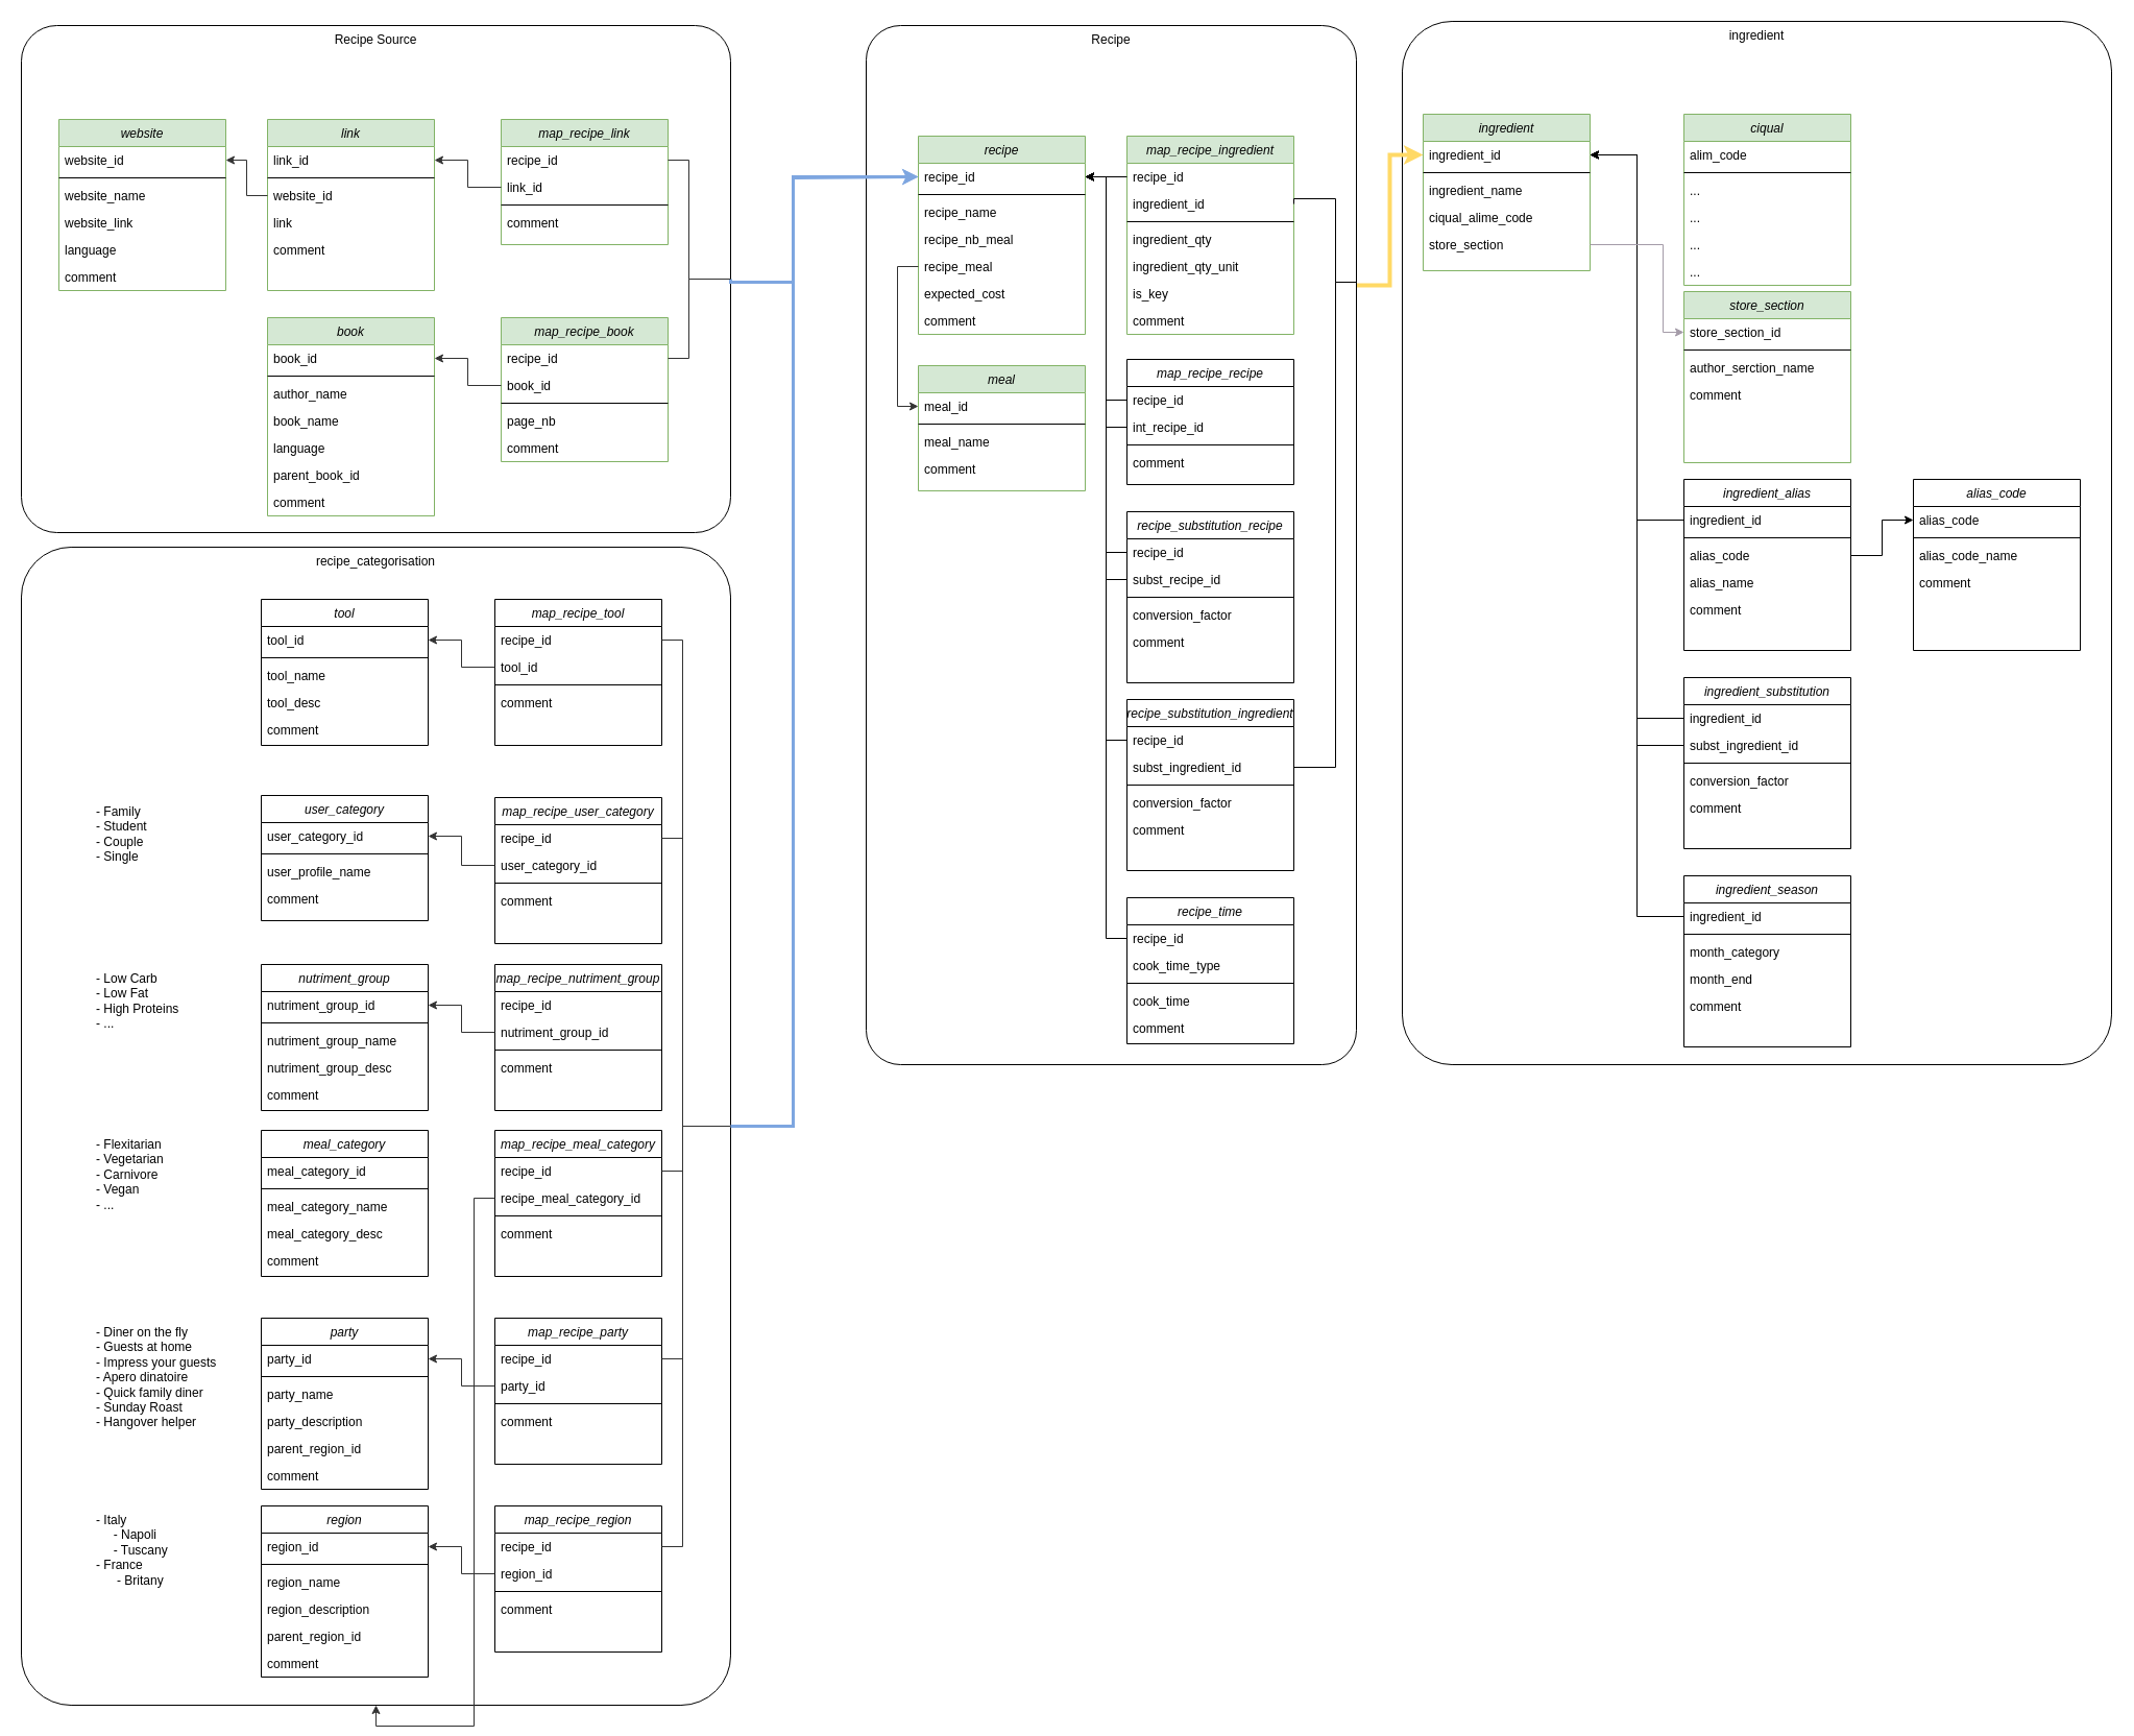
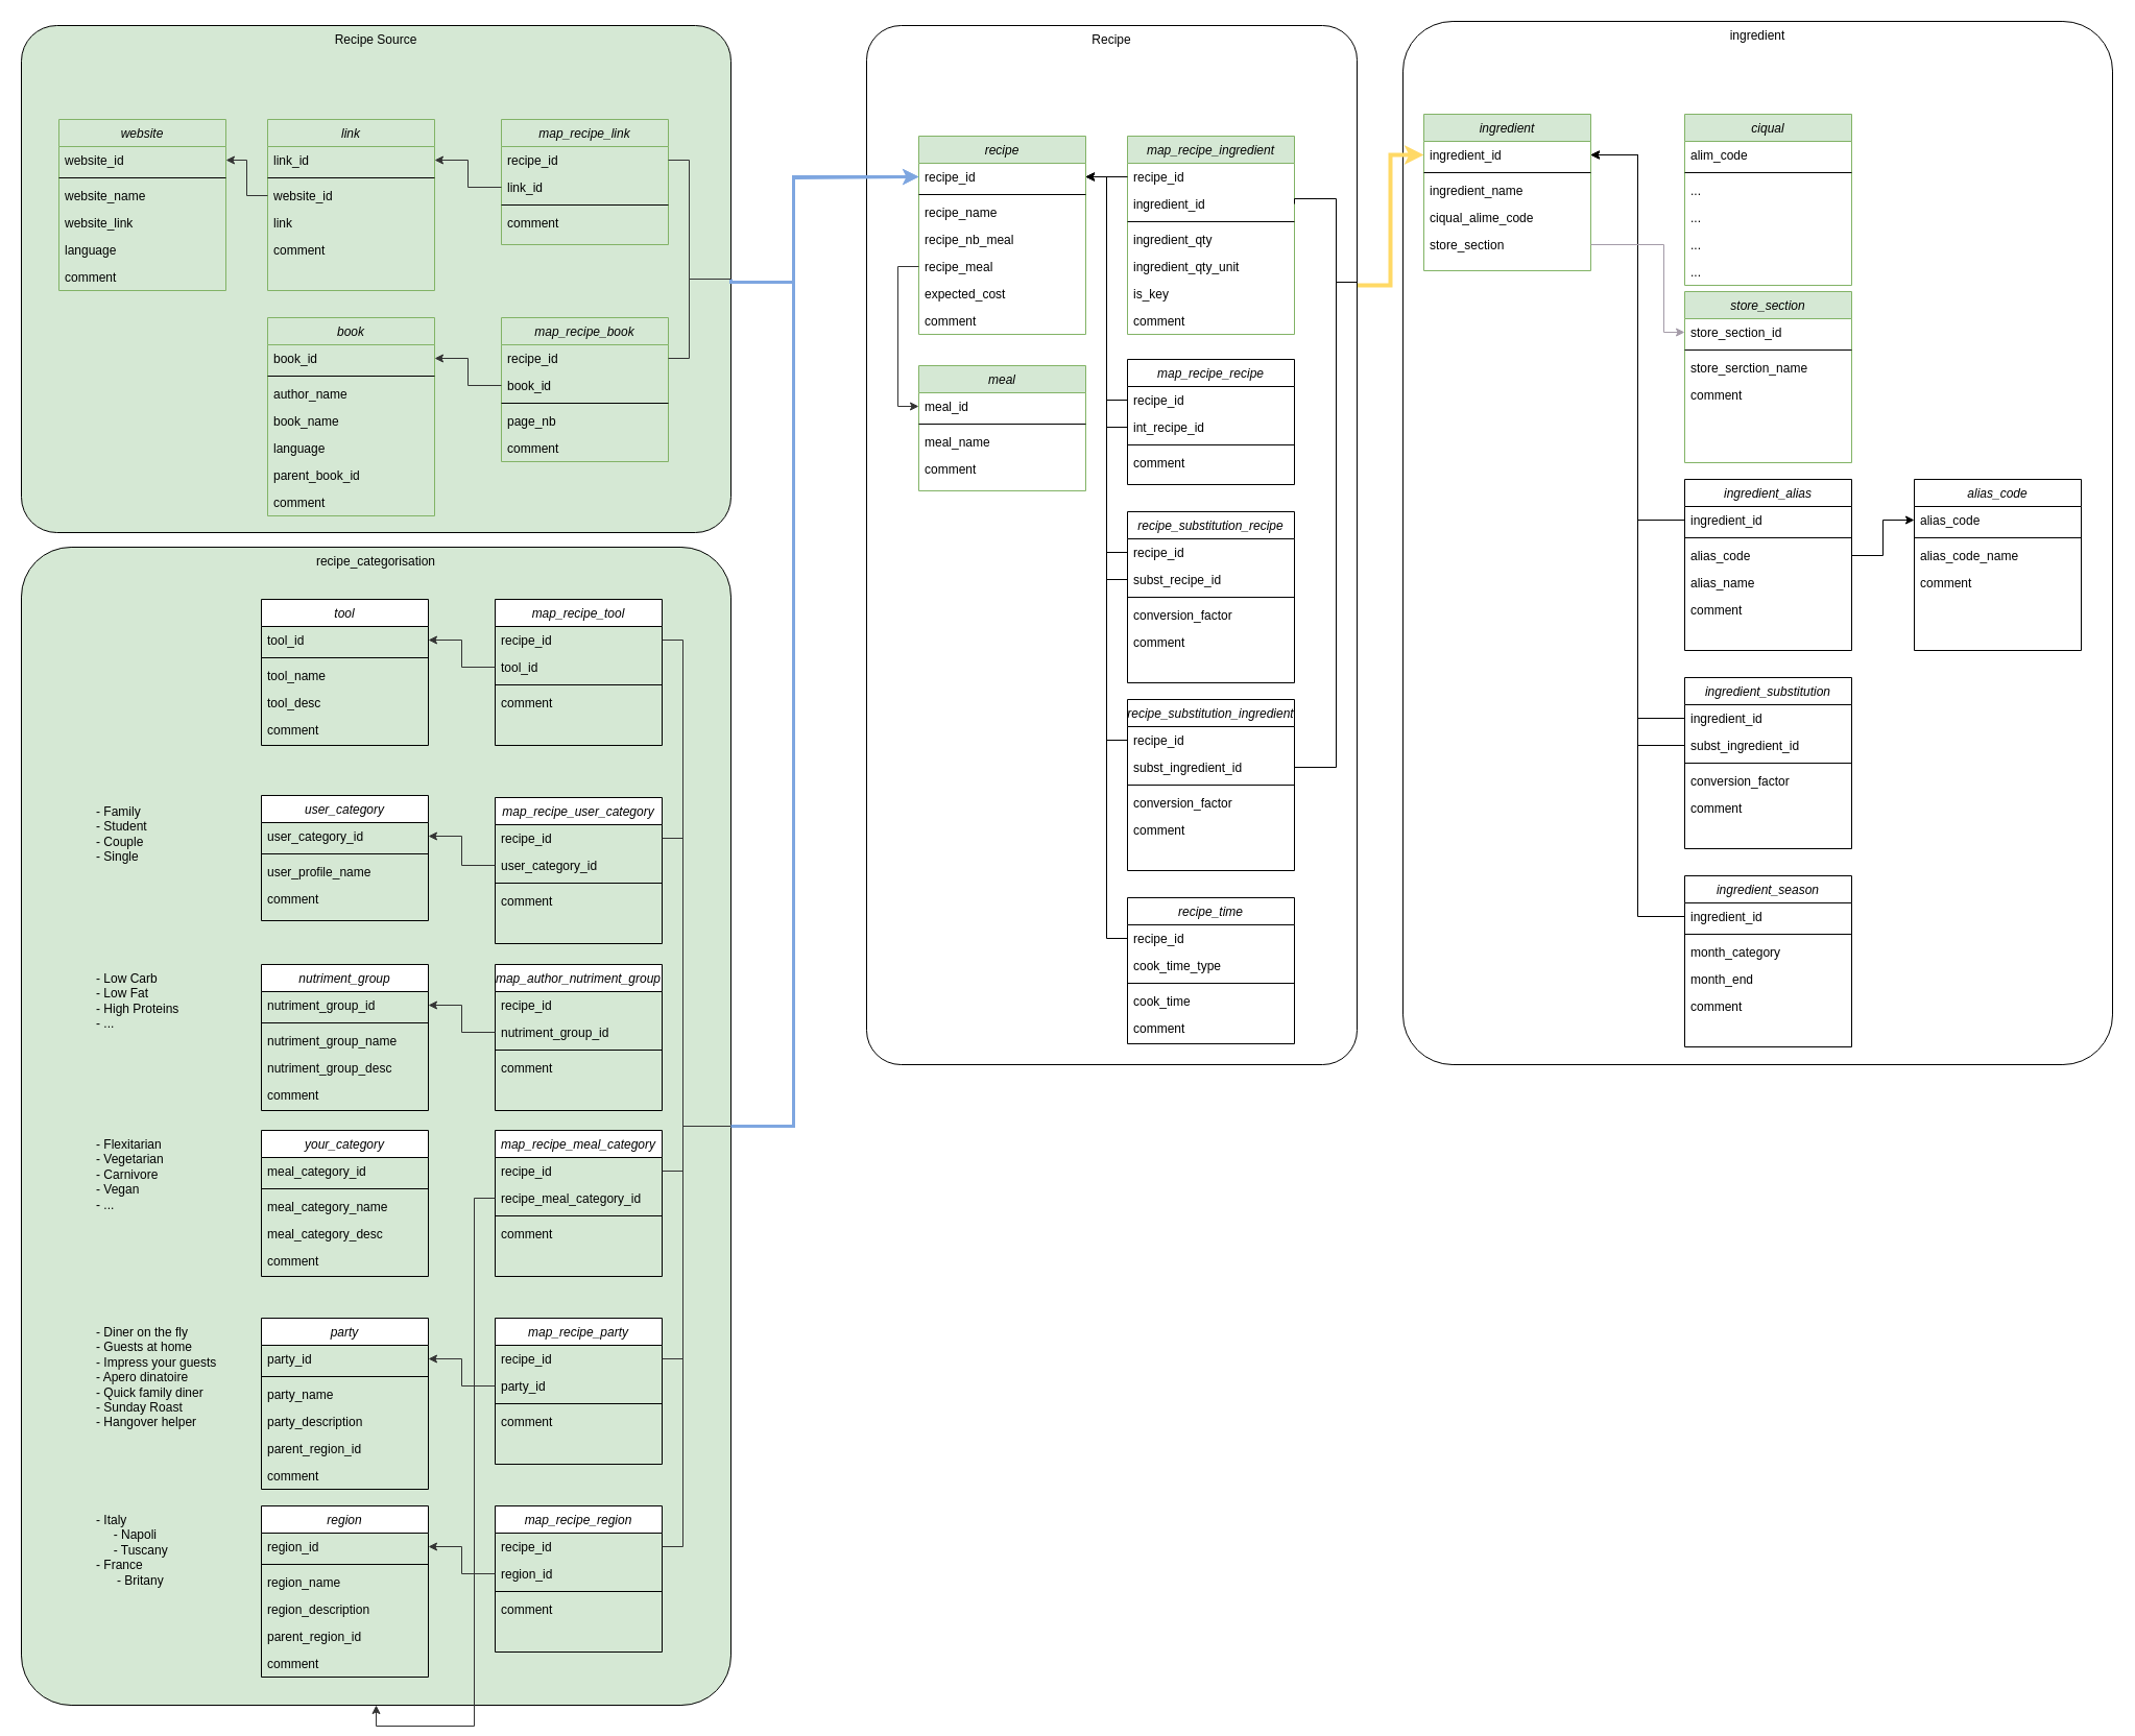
- <mxCell id="4" value="Recipe Source" style="rounded=1;whiteSpace=wrap;html=1;verticalAlign=top;arcSize=7;" vertex="1" parent="1"><mxGeometry x="20" y="24" width="680" height="486" as="geometry" /></mxCell>
+ <mxCell id="4" value="Recipe Source" style="rounded=1;whiteSpace=wrap;html=1;verticalAlign=top;arcSize=7;fillColor=#d5e8d4;" vertex="1" parent="1"><mxGeometry x="20" y="24" width="680" height="486" as="geometry" /></mxCell>
- <mxCell id="204" value="author_serction_name" style="text;align=left;verticalAlign=top;spacingLeft=4;spacingRight=4;overflow=hidden;rotatable=0;points=[[0,0.5],[1,0.5]];portConstraint=eastwest;" vertex="1" parent="201"><mxGeometry y="60" width="160" height="26" as="geometry" /></mxCell>
+ <mxCell id="204" value="store_serction_name" style="text;align=left;verticalAlign=top;spacingLeft=4;spacingRight=4;overflow=hidden;rotatable=0;points=[[0,0.5],[1,0.5]];portConstraint=eastwest;" vertex="1" parent="201"><mxGeometry y="60" width="160" height="26" as="geometry" /></mxCell>
- <mxCell id="100" value="map_recipe_nutriment_group" style="swimlane;fontStyle=2;align=center;verticalAlign=top;childLayout=stackLayout;horizontal=1;startSize=26;horizontalStack=0;resizeParent=1;resizeLast=0;collapsible=1;marginBottom=0;rounded=0;shadow=0;strokeWidth=1;" vertex="1" parent="1"><mxGeometry x="474" y="924" width="160" height="140" as="geometry"><mxRectangle x="230" y="140" width="160" height="26" as="alternateBounds" /></mxGeometry></mxCell>
+ <mxCell id="100" value="map_author_nutriment_group" style="swimlane;fontStyle=2;align=center;verticalAlign=top;childLayout=stackLayout;horizontal=1;startSize=26;horizontalStack=0;resizeParent=1;resizeLast=0;collapsible=1;marginBottom=0;rounded=0;shadow=0;strokeWidth=1;" vertex="1" parent="1"><mxGeometry x="474" y="924" width="160" height="140" as="geometry"><mxRectangle x="230" y="140" width="160" height="26" as="alternateBounds" /></mxGeometry></mxCell>
- <mxCell id="2" value="recipe_categorisation" style="rounded=1;whiteSpace=wrap;html=1;verticalAlign=top;arcSize=7;" vertex="1" parent="1"><mxGeometry x="20" y="524" width="680" height="1110" as="geometry" /></mxCell>
+ <mxCell id="2" value="recipe_categorisation" style="rounded=1;whiteSpace=wrap;html=1;verticalAlign=top;arcSize=7;fillColor=#d5e8d4;" vertex="1" parent="1"><mxGeometry x="20" y="524" width="680" height="1110" as="geometry" /></mxCell>
- <mxCell id="155" value="meal_category" style="swimlane;fontStyle=2;align=center;verticalAlign=top;childLayout=stackLayout;horizontal=1;startSize=26;horizontalStack=0;resizeParent=1;resizeLast=0;collapsible=1;marginBottom=0;rounded=0;shadow=0;strokeWidth=1;" vertex="1" parent="1"><mxGeometry x="250" y="1083" width="160" height="140" as="geometry"><mxRectangle x="230" y="140" width="160" height="26" as="alternateBounds" /></mxGeometry></mxCell>
+ <mxCell id="155" value="your_category" style="swimlane;fontStyle=2;align=center;verticalAlign=top;childLayout=stackLayout;horizontal=1;startSize=26;horizontalStack=0;resizeParent=1;resizeLast=0;collapsible=1;marginBottom=0;rounded=0;shadow=0;strokeWidth=1;" vertex="1" parent="1"><mxGeometry x="250" y="1083" width="160" height="140" as="geometry"><mxRectangle x="230" y="140" width="160" height="26" as="alternateBounds" /></mxGeometry></mxCell>
